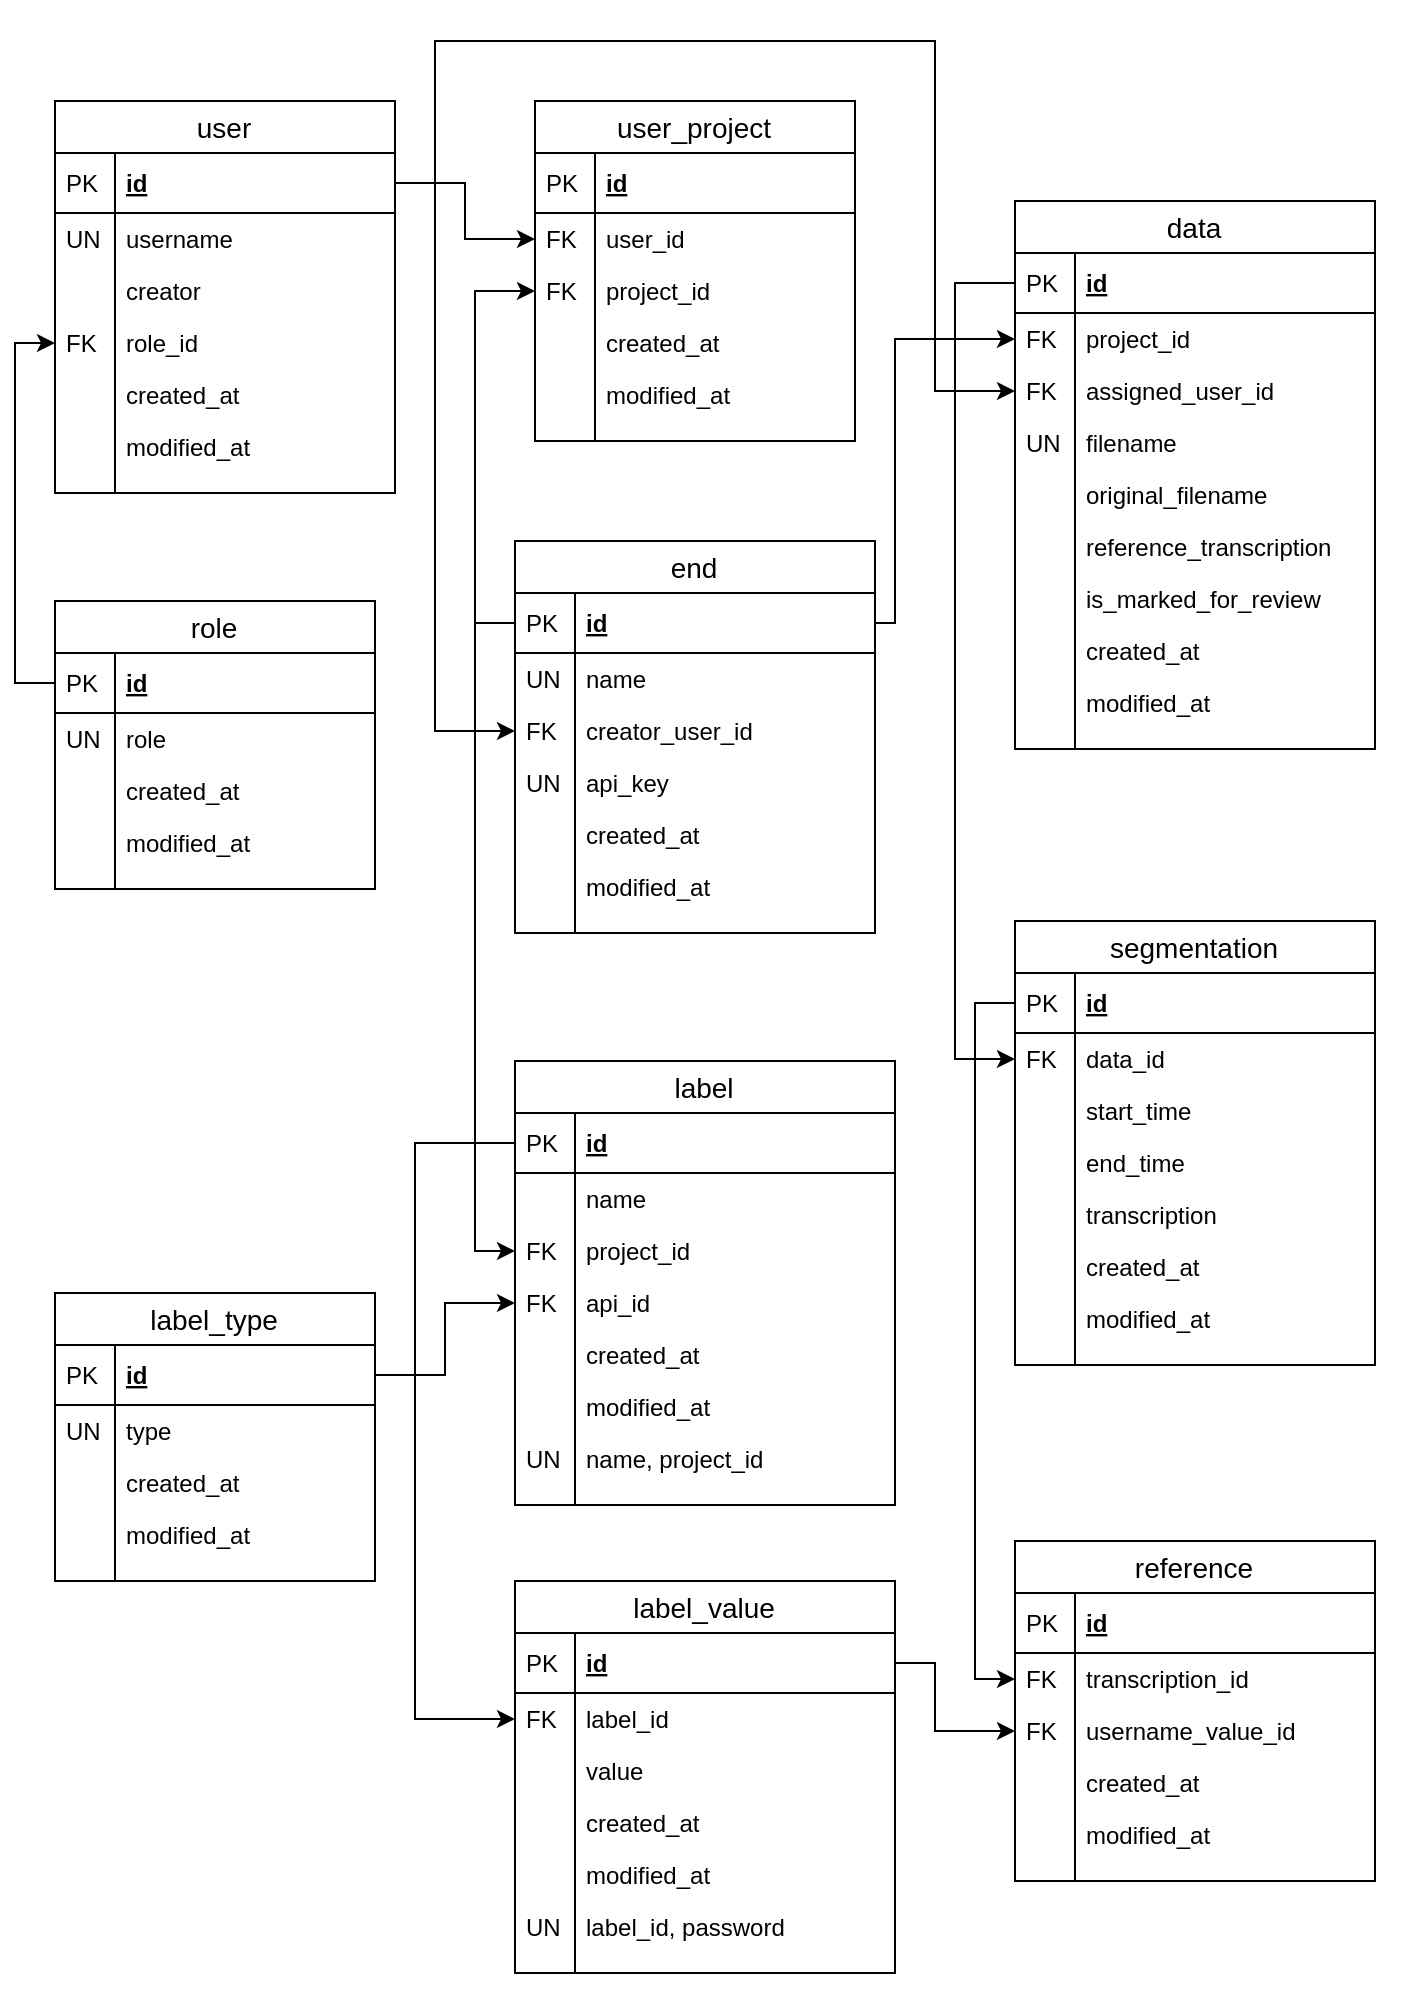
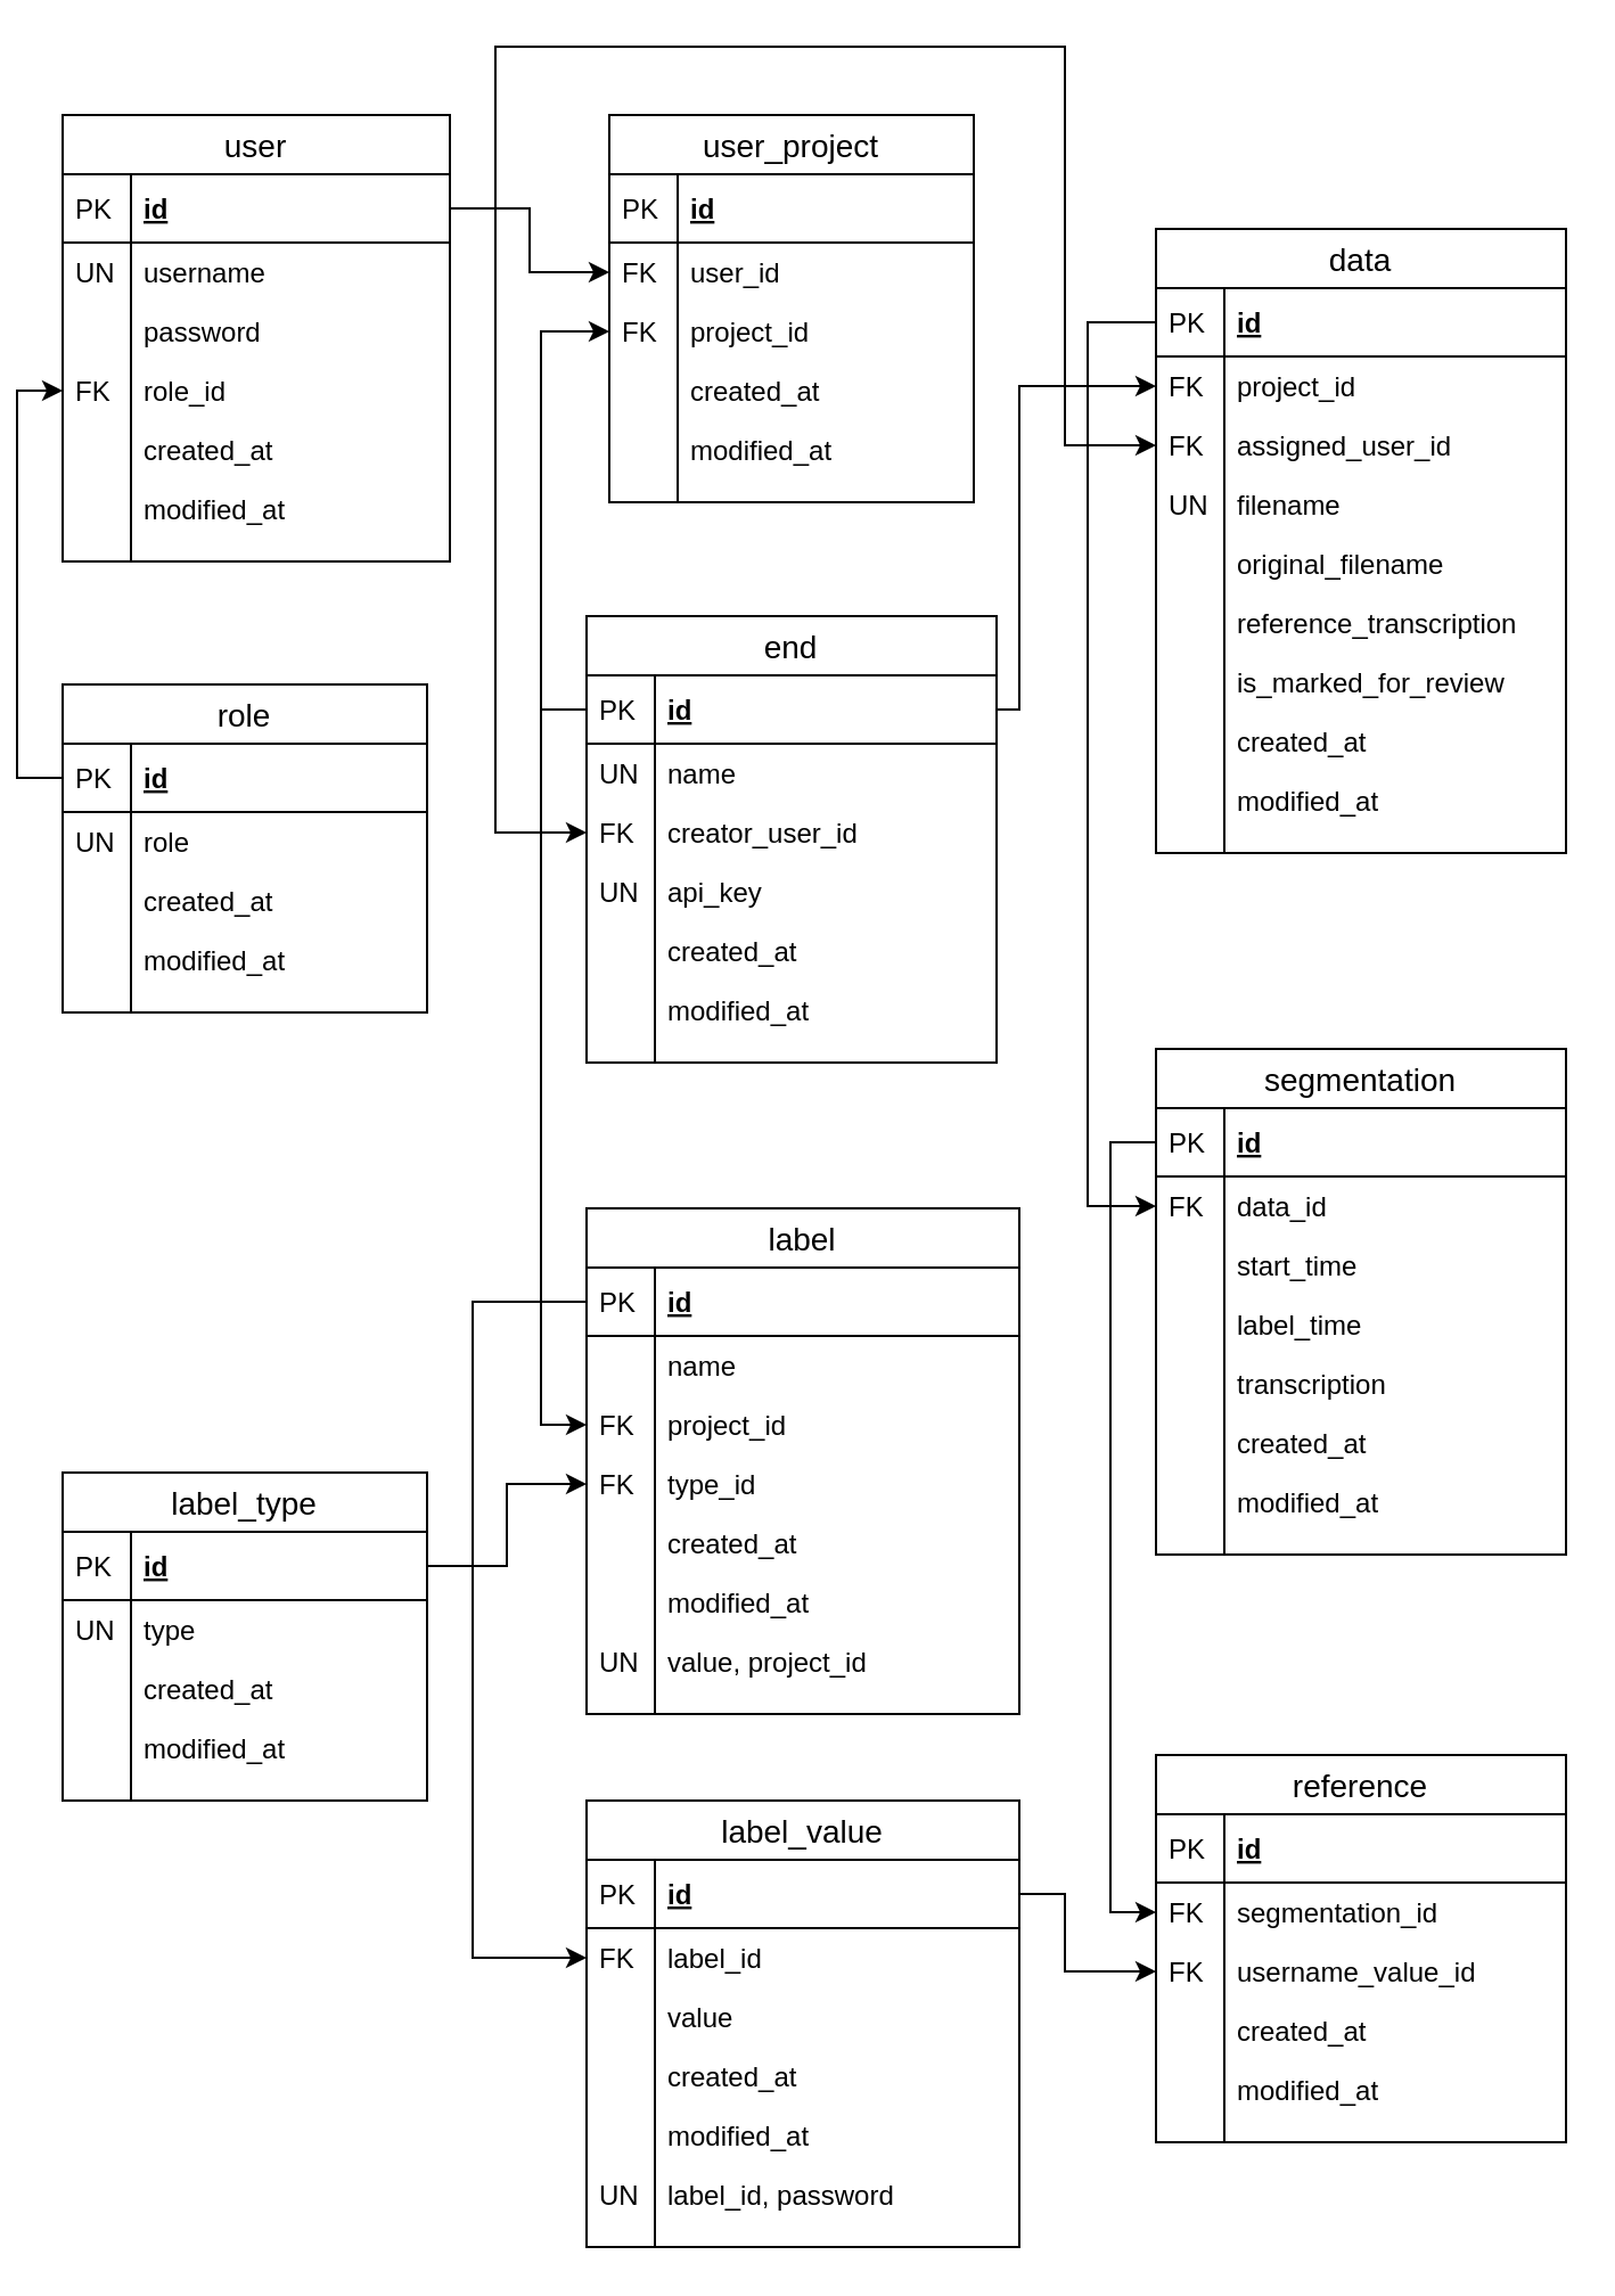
- <mxCell id="7" value="creator" style="shape=partialRectangle;top=0;left=0;right=0;bottom=0;align=left;verticalAlign=top;fillColor=none;spacingLeft=34;spacingRight=4;overflow=hidden;rotatable=0;points=[[0,0.5],[1,0.5]];portConstraint=eastwest;dropTarget=0;fontSize=12;" parent="2" vertex="1"><mxGeometry y="82" width="170" height="26" as="geometry" /></mxCell>
+ <mxCell id="7" value="password" style="shape=partialRectangle;top=0;left=0;right=0;bottom=0;align=left;verticalAlign=top;fillColor=none;spacingLeft=34;spacingRight=4;overflow=hidden;rotatable=0;points=[[0,0.5],[1,0.5]];portConstraint=eastwest;dropTarget=0;fontSize=12;" parent="2" vertex="1"><mxGeometry y="82" width="170" height="26" as="geometry" /></mxCell>
- <mxCell id="120" value="end_time" style="shape=partialRectangle;top=0;left=0;right=0;bottom=0;align=left;verticalAlign=top;fillColor=none;spacingLeft=34;spacingRight=4;overflow=hidden;rotatable=0;points=[[0,0.5],[1,0.5]];portConstraint=eastwest;dropTarget=0;fontSize=12;" parent="113" vertex="1"><mxGeometry y="108" width="180" height="26" as="geometry" /></mxCell>
+ <mxCell id="120" value="label_time" style="shape=partialRectangle;top=0;left=0;right=0;bottom=0;align=left;verticalAlign=top;fillColor=none;spacingLeft=34;spacingRight=4;overflow=hidden;rotatable=0;points=[[0,0.5],[1,0.5]];portConstraint=eastwest;dropTarget=0;fontSize=12;" parent="113" vertex="1"><mxGeometry y="108" width="180" height="26" as="geometry" /></mxCell>
- <mxCell id="85" value="api_id" style="shape=partialRectangle;top=0;left=0;right=0;bottom=0;align=left;verticalAlign=top;fillColor=none;spacingLeft=34;spacingRight=4;overflow=hidden;rotatable=0;points=[[0,0.5],[1,0.5]];portConstraint=eastwest;dropTarget=0;fontSize=12;" parent="78" vertex="1"><mxGeometry y="108" width="190" height="26" as="geometry" /></mxCell>
+ <mxCell id="85" value="type_id" style="shape=partialRectangle;top=0;left=0;right=0;bottom=0;align=left;verticalAlign=top;fillColor=none;spacingLeft=34;spacingRight=4;overflow=hidden;rotatable=0;points=[[0,0.5],[1,0.5]];portConstraint=eastwest;dropTarget=0;fontSize=12;" parent="78" vertex="1"><mxGeometry y="108" width="190" height="26" as="geometry" /></mxCell>
- <mxCell id="91" value="name, project_id" style="shape=partialRectangle;top=0;left=0;right=0;bottom=0;align=left;verticalAlign=top;fillColor=none;spacingLeft=34;spacingRight=4;overflow=hidden;rotatable=0;points=[[0,0.5],[1,0.5]];portConstraint=eastwest;dropTarget=0;fontSize=12;" parent="78" vertex="1"><mxGeometry y="186" width="190" height="26" as="geometry" /></mxCell>
+ <mxCell id="91" value="value, project_id" style="shape=partialRectangle;top=0;left=0;right=0;bottom=0;align=left;verticalAlign=top;fillColor=none;spacingLeft=34;spacingRight=4;overflow=hidden;rotatable=0;points=[[0,0.5],[1,0.5]];portConstraint=eastwest;dropTarget=0;fontSize=12;" parent="78" vertex="1"><mxGeometry y="186" width="190" height="26" as="geometry" /></mxCell>
- <mxCell id="68" value="transcription_id" style="shape=partialRectangle;top=0;left=0;right=0;bottom=0;align=left;verticalAlign=top;fillColor=none;spacingLeft=34;spacingRight=4;overflow=hidden;rotatable=0;points=[[0,0.5],[1,0.5]];portConstraint=eastwest;dropTarget=0;fontSize=12;" parent="65" vertex="1"><mxGeometry y="56" width="180" height="26" as="geometry" /></mxCell>
+ <mxCell id="68" value="segmentation_id" style="shape=partialRectangle;top=0;left=0;right=0;bottom=0;align=left;verticalAlign=top;fillColor=none;spacingLeft=34;spacingRight=4;overflow=hidden;rotatable=0;points=[[0,0.5],[1,0.5]];portConstraint=eastwest;dropTarget=0;fontSize=12;" parent="65" vertex="1"><mxGeometry y="56" width="180" height="26" as="geometry" /></mxCell>
